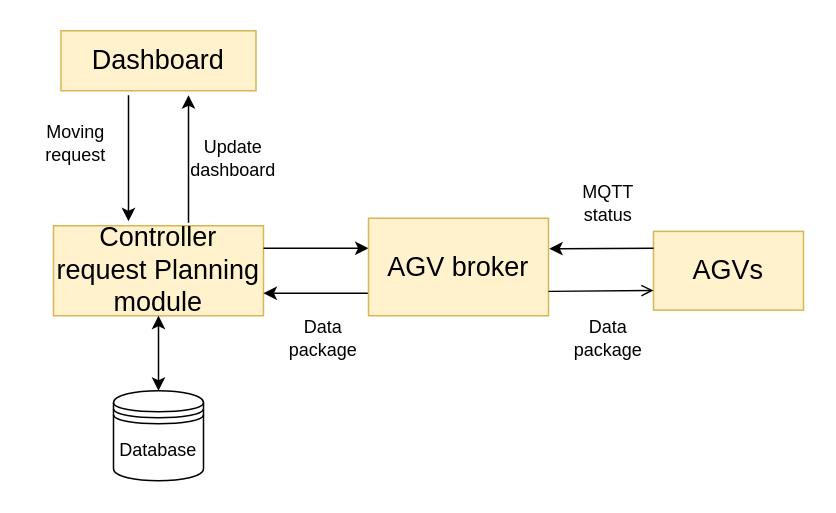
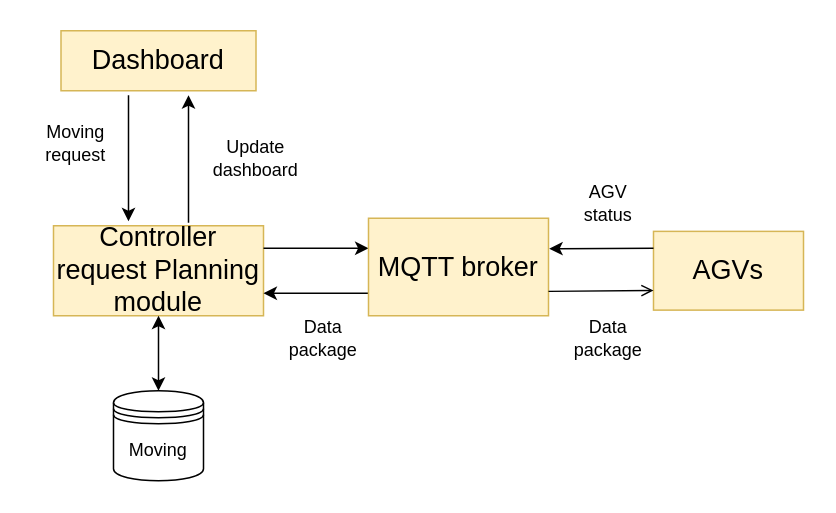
- <mxCell id="7" value="Update dashboard" style="text;html=1;strokeColor=none;fillColor=none;align=center;verticalAlign=middle;whiteSpace=wrap;rounded=0;" parent="1" vertex="1"><mxGeometry x="125" y="80" width="60" height="50" as="geometry" /></mxCell>
+ <mxCell id="7" value="Update dashboard" style="text;html=1;strokeColor=none;fillColor=none;align=center;verticalAlign=middle;whiteSpace=wrap;rounded=0;" parent="1" vertex="1"><mxGeometry x="140" y="80" width="60" height="50" as="geometry" /></mxCell>
- <mxCell id="14" value="MQTT status" style="text;html=1;strokeColor=none;fillColor=none;align=center;verticalAlign=middle;whiteSpace=wrap;rounded=0;" parent="1" vertex="1"><mxGeometry x="375" y="110" width="60" height="50" as="geometry" /></mxCell>
+ <mxCell id="14" value="AGV status" style="text;html=1;strokeColor=none;fillColor=none;align=center;verticalAlign=middle;whiteSpace=wrap;rounded=0;" parent="1" vertex="1"><mxGeometry x="375" y="110" width="60" height="50" as="geometry" /></mxCell>
- <mxCell id="11" value="&lt;font style=&quot;font-size: 18px&quot;&gt;AGV broker&lt;/font&gt;" style="text;html=1;strokeColor=#d6b656;fillColor=#fff2cc;align=center;verticalAlign=middle;whiteSpace=wrap;rounded=0;" parent="1" vertex="1"><mxGeometry x="245" y="145" width="120" height="65" as="geometry" /></mxCell>
+ <mxCell id="11" value="&lt;font style=&quot;font-size: 18px&quot;&gt;MQTT broker&lt;/font&gt;" style="text;html=1;strokeColor=#d6b656;fillColor=#fff2cc;align=center;verticalAlign=middle;whiteSpace=wrap;rounded=0;" parent="1" vertex="1"><mxGeometry x="245" y="145" width="120" height="65" as="geometry" /></mxCell>
- <mxCell id="18" value="Database" style="shape=datastore;whiteSpace=wrap;html=1;" vertex="1" parent="1"><mxGeometry x="75" y="260" width="60" height="60" as="geometry" /></mxCell>
+ <mxCell id="18" value="Moving" style="shape=datastore;whiteSpace=wrap;html=1;" vertex="1" parent="1"><mxGeometry x="75" y="260" width="60" height="60" as="geometry" /></mxCell>
